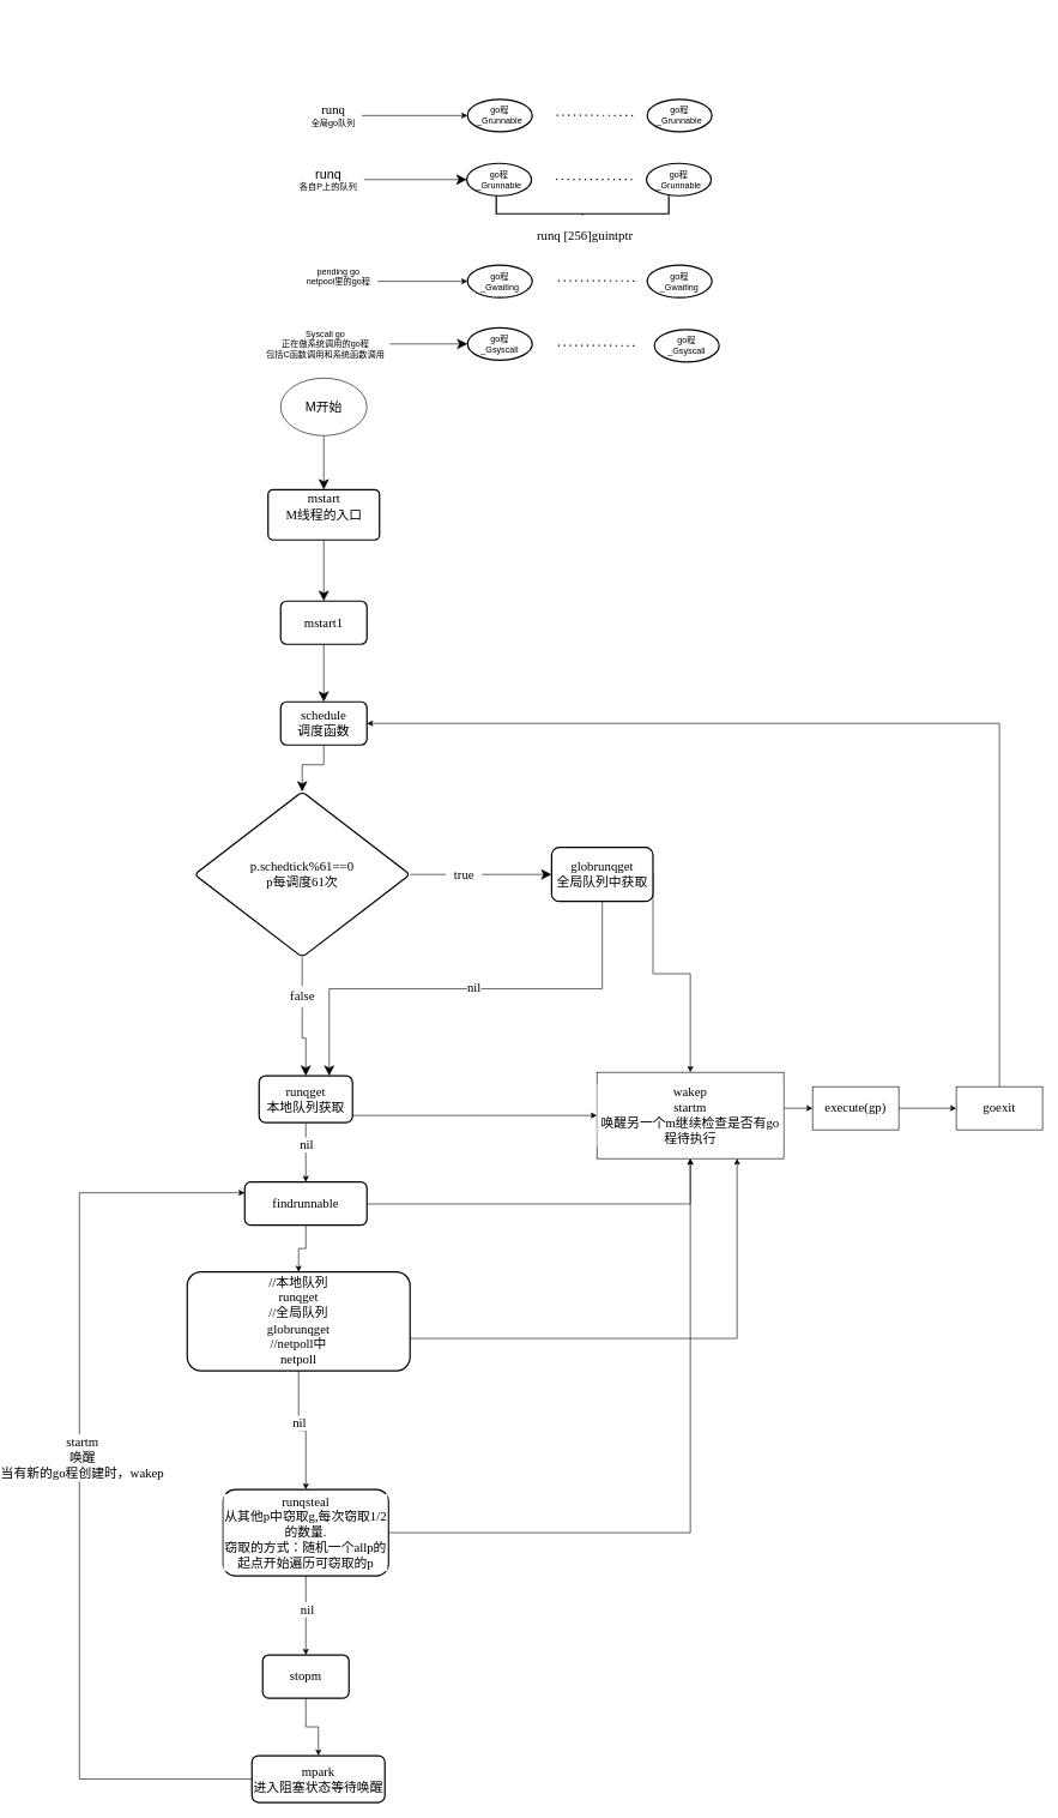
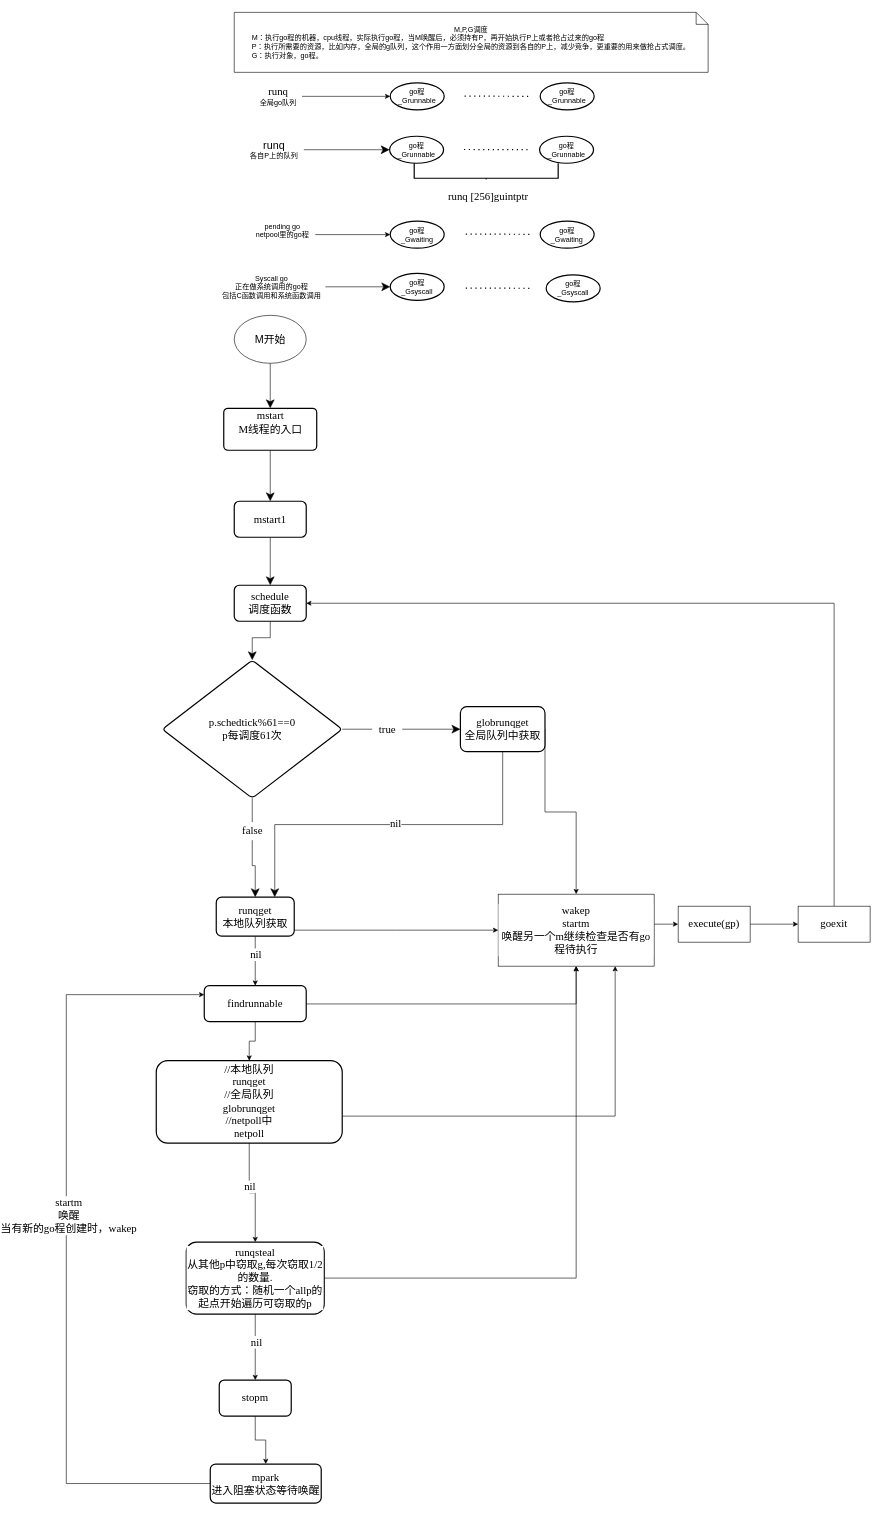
+ <mxCell id="5" value="&lt;div align=&quot;center&quot;&gt;M,P,G调度&lt;/div&gt;&lt;div align=&quot;left&quot;&gt;M：执行go程的机器，cpu线程，实际执行go程，当M唤醒后，必须持有P，再开始执行P上或者抢占过来的go程&lt;/div&gt;&lt;div align=&quot;left&quot;&gt;P：执行所需要的资源，比如内存，全局的g队列，这个作用一方面划分全局的资源到各自的P上，减少竞争，更重要的用来做抢占式调度。&lt;/div&gt;&lt;div align=&quot;left&quot;&gt;G：执行对象，go程。&lt;br&gt;&lt;/div&gt;" style="shape=note;size=20;whiteSpace=wrap;html=1;align=center;" vertex="1" parent="1"><mxGeometry x="300" width="790" height="100" as="geometry" y="20" /></mxCell>
